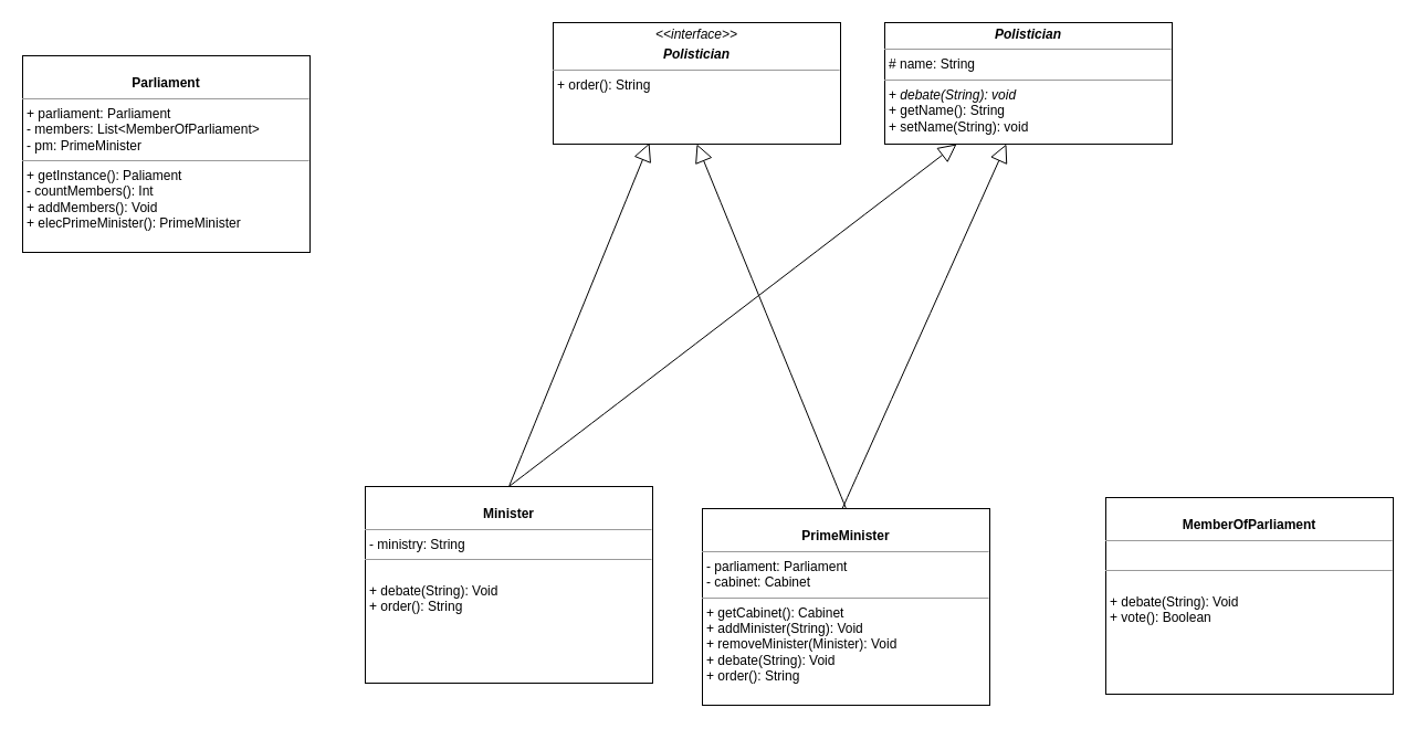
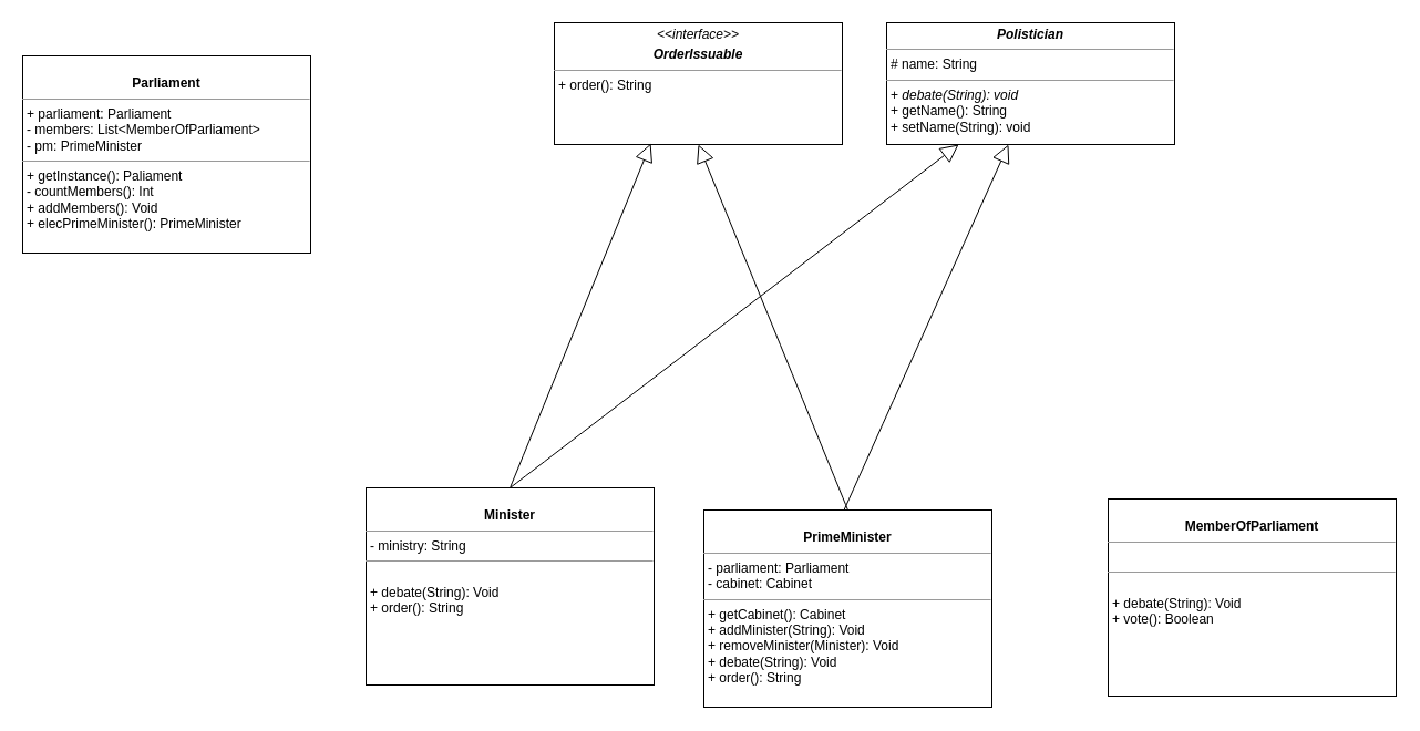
- <mxCell id="7" value="&lt;p style=&quot;margin: 0px ; margin-top: 4px ; text-align: center&quot;&gt;&lt;i&gt;&amp;lt;&amp;lt;interface&amp;gt;&amp;gt;&lt;/i&gt;&lt;/p&gt;&lt;p style=&quot;margin: 0px ; margin-top: 4px ; text-align: center&quot;&gt;&lt;b&gt;&lt;i&gt;Polistician&lt;/i&gt;&lt;/b&gt;&lt;/p&gt;&lt;hr size=&quot;1&quot;&gt;&lt;p style=&quot;margin: 0px ; margin-left: 4px&quot;&gt;&lt;/p&gt;&lt;p style=&quot;margin: 0px ; margin-left: 4px&quot;&gt;+ order(): String&lt;/p&gt;" style="verticalAlign=top;align=left;overflow=fill;fontSize=12;fontFamily=Helvetica;html=1;rounded=0;shadow=0;comic=0;labelBackgroundColor=none;strokeWidth=1" vertex="1" parent="1"><mxGeometry x="500" y="20" width="260" height="110" as="geometry" /></mxCell>
+ <mxCell id="7" value="&lt;p style=&quot;margin: 0px ; margin-top: 4px ; text-align: center&quot;&gt;&lt;i&gt;&amp;lt;&amp;lt;interface&amp;gt;&amp;gt;&lt;/i&gt;&lt;/p&gt;&lt;p style=&quot;margin: 0px ; margin-top: 4px ; text-align: center&quot;&gt;&lt;b&gt;&lt;i&gt;OrderIssuable&lt;/i&gt;&lt;/b&gt;&lt;/p&gt;&lt;hr size=&quot;1&quot;&gt;&lt;p style=&quot;margin: 0px ; margin-left: 4px&quot;&gt;&lt;/p&gt;&lt;p style=&quot;margin: 0px ; margin-left: 4px&quot;&gt;+ order(): String&lt;/p&gt;" style="verticalAlign=top;align=left;overflow=fill;fontSize=12;fontFamily=Helvetica;html=1;rounded=0;shadow=0;comic=0;labelBackgroundColor=none;strokeWidth=1" vertex="1" parent="1"><mxGeometry x="500" y="20" width="260" height="110" as="geometry" /></mxCell>
